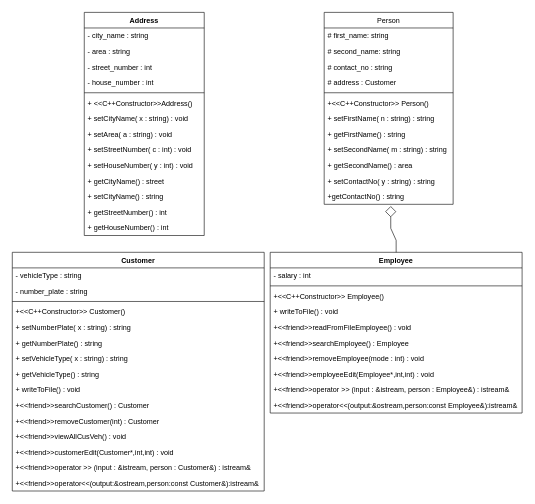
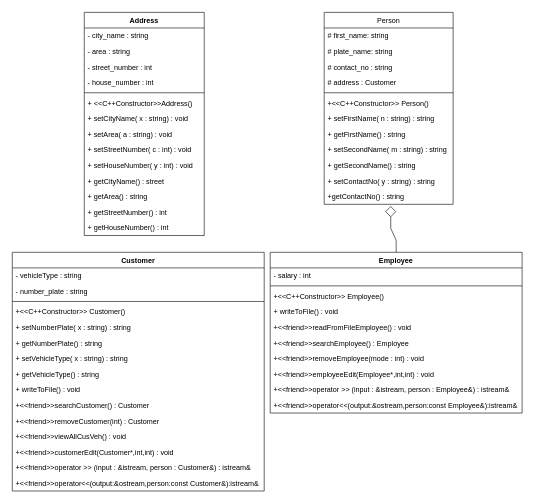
- <mxCell id="4" value="# second_name: string" style="text;strokeColor=none;fillColor=none;align=left;verticalAlign=top;spacingLeft=4;spacingRight=4;overflow=hidden;rotatable=0;points=[[0,0.5],[1,0.5]];portConstraint=eastwest;" parent="2" vertex="1"><mxGeometry y="52" width="215" height="26" as="geometry" /></mxCell>
+ <mxCell id="4" value="# plate_name: string" style="text;strokeColor=none;fillColor=none;align=left;verticalAlign=top;spacingLeft=4;spacingRight=4;overflow=hidden;rotatable=0;points=[[0,0.5],[1,0.5]];portConstraint=eastwest;" parent="2" vertex="1"><mxGeometry y="52" width="215" height="26" as="geometry" /></mxCell>
- <mxCell id="12" value="+ getSecondName() : area" style="text;strokeColor=none;fillColor=none;align=left;verticalAlign=top;spacingLeft=4;spacingRight=4;overflow=hidden;rotatable=0;points=[[0,0.5],[1,0.5]];portConstraint=eastwest;" vertex="1" parent="2"><mxGeometry y="242" width="215" height="26" as="geometry" /></mxCell>
+ <mxCell id="12" value="+ getSecondName() : string" style="text;strokeColor=none;fillColor=none;align=left;verticalAlign=top;spacingLeft=4;spacingRight=4;overflow=hidden;rotatable=0;points=[[0,0.5],[1,0.5]];portConstraint=eastwest;" vertex="1" parent="2"><mxGeometry y="242" width="215" height="26" as="geometry" /></mxCell>
- <mxCell id="43" value="+ setCityName() : string" style="text;strokeColor=none;fillColor=none;align=left;verticalAlign=top;spacingLeft=4;spacingRight=4;overflow=hidden;rotatable=0;points=[[0,0.5],[1,0.5]];portConstraint=eastwest;" vertex="1" parent="31"><mxGeometry y="294" width="200" height="26" as="geometry" /></mxCell>
+ <mxCell id="43" value="+ getArea() : string" style="text;strokeColor=none;fillColor=none;align=left;verticalAlign=top;spacingLeft=4;spacingRight=4;overflow=hidden;rotatable=0;points=[[0,0.5],[1,0.5]];portConstraint=eastwest;" vertex="1" parent="31"><mxGeometry y="294" width="200" height="26" as="geometry" /></mxCell>
